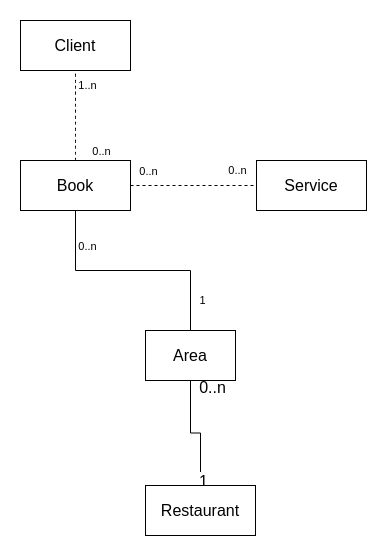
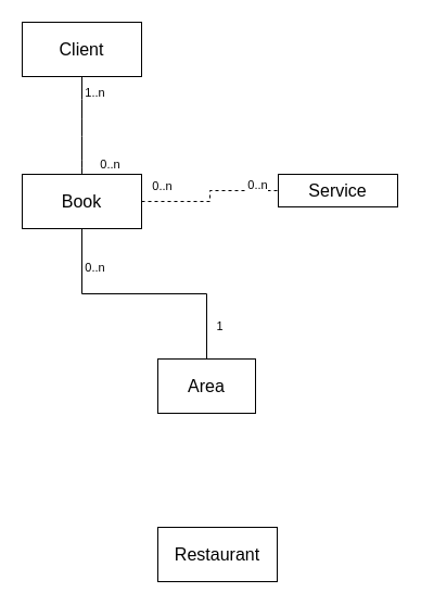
- <mxCell id="2" style="edgeStyle=none;curved=1;rounded=0;orthogonalLoop=1;jettySize=auto;html=1;exitX=0.5;exitY=0;exitDx=0;exitDy=0;entryX=0.5;entryY=1;entryDx=0;entryDy=0;fontSize=12;startSize=8;endSize=8;endArrow=none;endFill=0;dashed=1;" parent="1" source="7" target="8" edge="1"><mxGeometry relative="1" as="geometry" /></mxCell>
+ <mxCell id="2" style="edgeStyle=none;curved=1;rounded=0;orthogonalLoop=1;jettySize=auto;html=1;exitX=0.5;exitY=0;exitDx=0;exitDy=0;entryX=0.5;entryY=1;entryDx=0;entryDy=0;fontSize=12;startSize=8;endSize=8;endArrow=none;endFill=0;" parent="1" source="7" target="8" edge="1"><mxGeometry relative="1" as="geometry" /></mxCell>
- <mxCell id="17" value="Service" style="html=1;whiteSpace=wrap;fontSize=16;" parent="1" vertex="1"><mxGeometry x="256" y="160" width="110" height="50" as="geometry" /></mxCell>
+ <mxCell id="17" value="Service" style="html=1;whiteSpace=wrap;fontSize=16;" parent="1" vertex="1"><mxGeometry x="256" y="160" width="110" height="30" as="geometry" /></mxCell>
- <mxCell id="9" style="edgeStyle=orthogonalEdgeStyle;rounded=0;orthogonalLoop=1;jettySize=auto;html=1;exitX=0.5;exitY=0;exitDx=0;exitDy=0;entryX=0.5;entryY=1;entryDx=0;entryDy=0;fontSize=12;startSize=8;endSize=8;endArrow=none;endFill=0;" parent="1" source="12" target="16" edge="1"><mxGeometry relative="1" as="geometry" /></mxCell>
- <mxCell id="10" value="1" style="edgeLabel;html=1;align=center;verticalAlign=middle;resizable=0;points=[];fontSize=16;" parent="9" vertex="1" connectable="0"><mxGeometry x="-0.907" y="-2" relative="1" as="geometry"><mxPoint as="offset" /></mxGeometry></mxCell>
- <mxCell id="11" value="0..n" style="edgeLabel;html=1;align=center;verticalAlign=middle;resizable=0;points=[];fontSize=16;" parent="9" vertex="1" connectable="0"><mxGeometry x="0.957" y="1" relative="1" as="geometry"><mxPoint x="22" y="4" as="offset" /></mxGeometry></mxCell>
